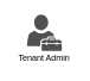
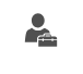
- <mxCell id="4" value="Tenant Admin" style="text;html=1;strokeColor=none;fillColor=none;align=center;verticalAlign=middle;whiteSpace=wrap;rounded=0;" vertex="1" parent="2"><mxGeometry y="52" width="83.25" height="20" as="geometry" /></mxCell>
